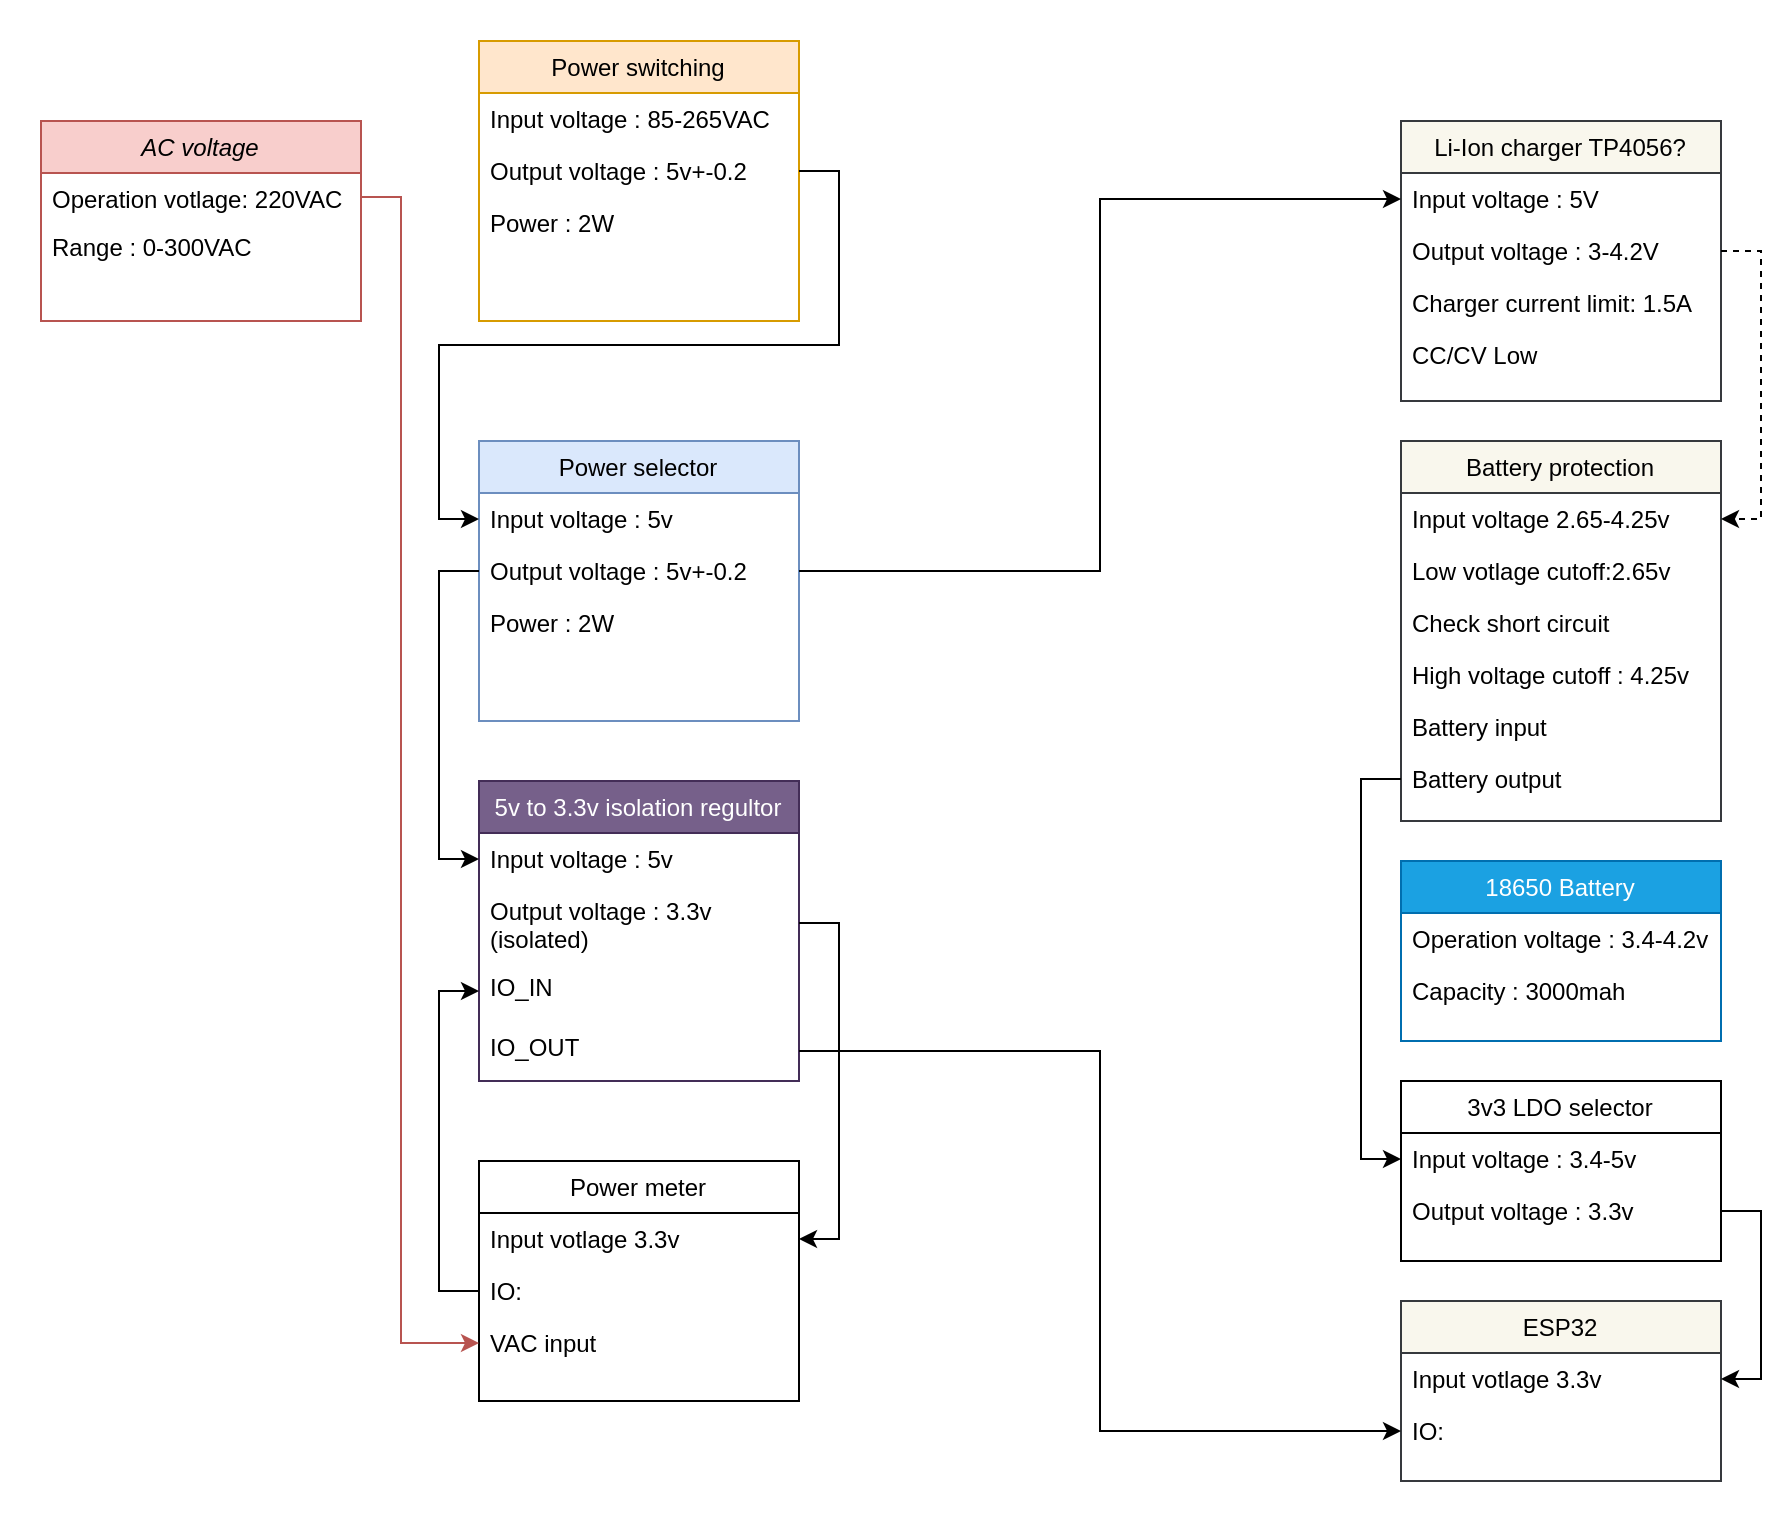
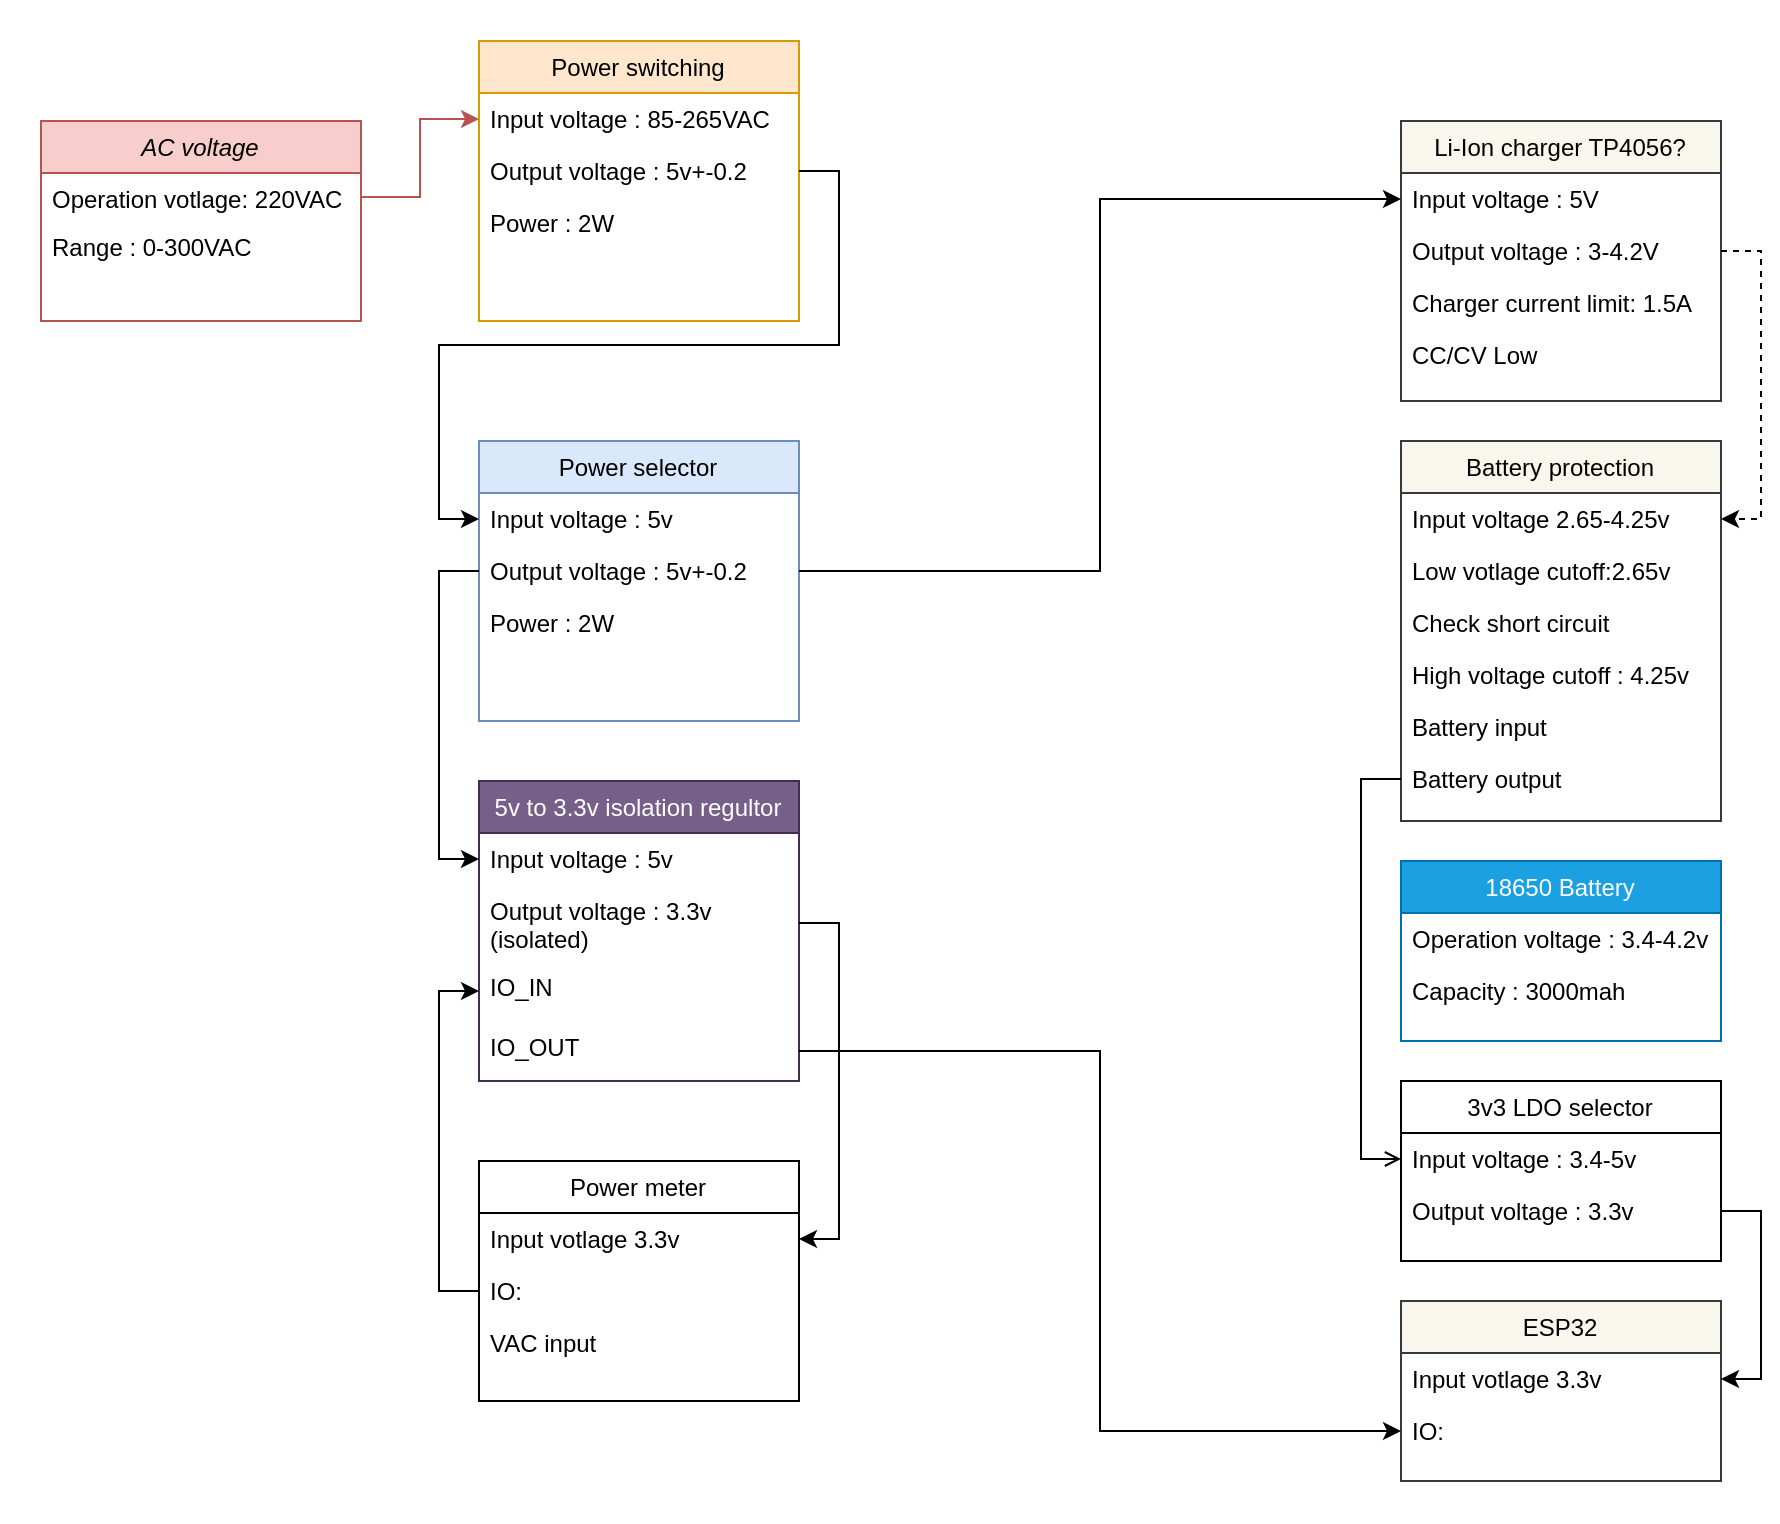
+ <mxCell id="48" style="edgeStyle=orthogonalEdgeStyle;rounded=0;orthogonalLoop=1;jettySize=auto;html=1;exitX=1;exitY=0.5;exitDx=0;exitDy=0;entryX=0;entryY=0.5;entryDx=0;entryDy=0;fillColor=#f8cecc;strokeColor=#b85450;" edge="1" parent="1" source="3" target="6"><mxGeometry relative="1" as="geometry" /></mxCell>
- <mxCell id="52" style="edgeStyle=orthogonalEdgeStyle;rounded=0;orthogonalLoop=1;jettySize=auto;html=1;exitX=1;exitY=0.5;exitDx=0;exitDy=0;fillColor=#f8cecc;strokeColor=#b85450;entryX=0;entryY=0.5;entryDx=0;entryDy=0;" edge="1" parent="1" source="3" target="30"><mxGeometry relative="1" as="geometry"><mxPoint x="120" y="660" as="targetPoint" /><Array as="points"><mxPoint x="200" y="98" /><mxPoint x="200" y="671" /></Array></mxGeometry></mxCell>
- <mxCell id="53" style="edgeStyle=orthogonalEdgeStyle;rounded=0;orthogonalLoop=1;jettySize=auto;html=1;exitX=0;exitY=0.5;exitDx=0;exitDy=0;entryX=0;entryY=0.5;entryDx=0;entryDy=0;" edge="1" parent="1" source="45" target="22"><mxGeometry relative="1" as="geometry" /></mxCell>
+ <mxCell id="53" style="edgeStyle=orthogonalEdgeStyle;rounded=0;orthogonalLoop=1;jettySize=auto;html=1;exitX=0;exitY=0.5;exitDx=0;exitDy=0;entryX=0;entryY=0.5;entryDx=0;entryDy=0;endArrow=open;" edge="1" parent="1" source="45" target="22"><mxGeometry relative="1" as="geometry" /></mxCell>
